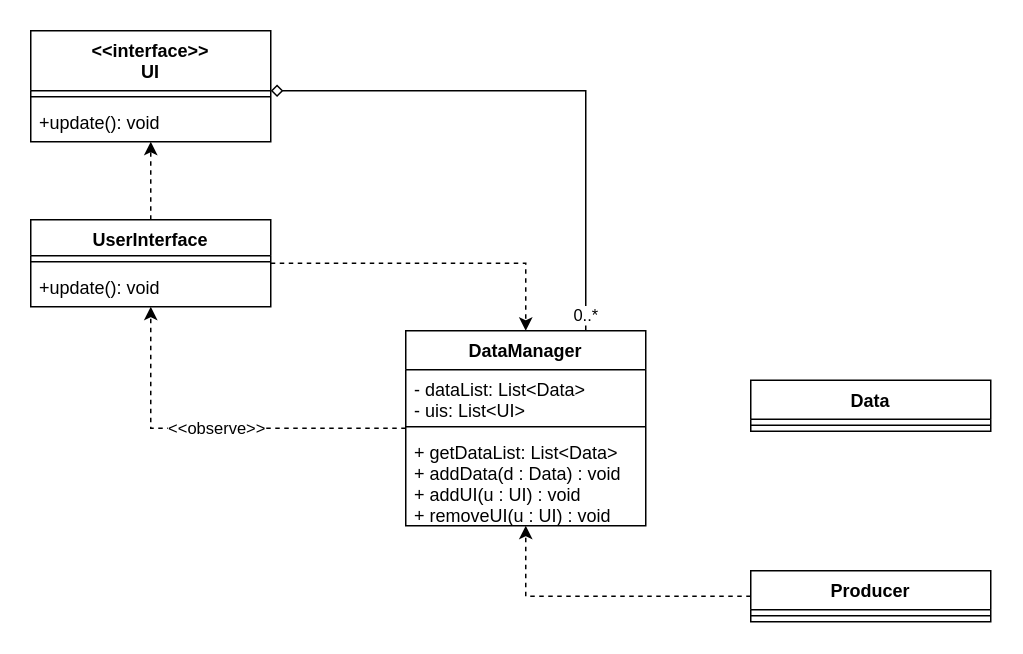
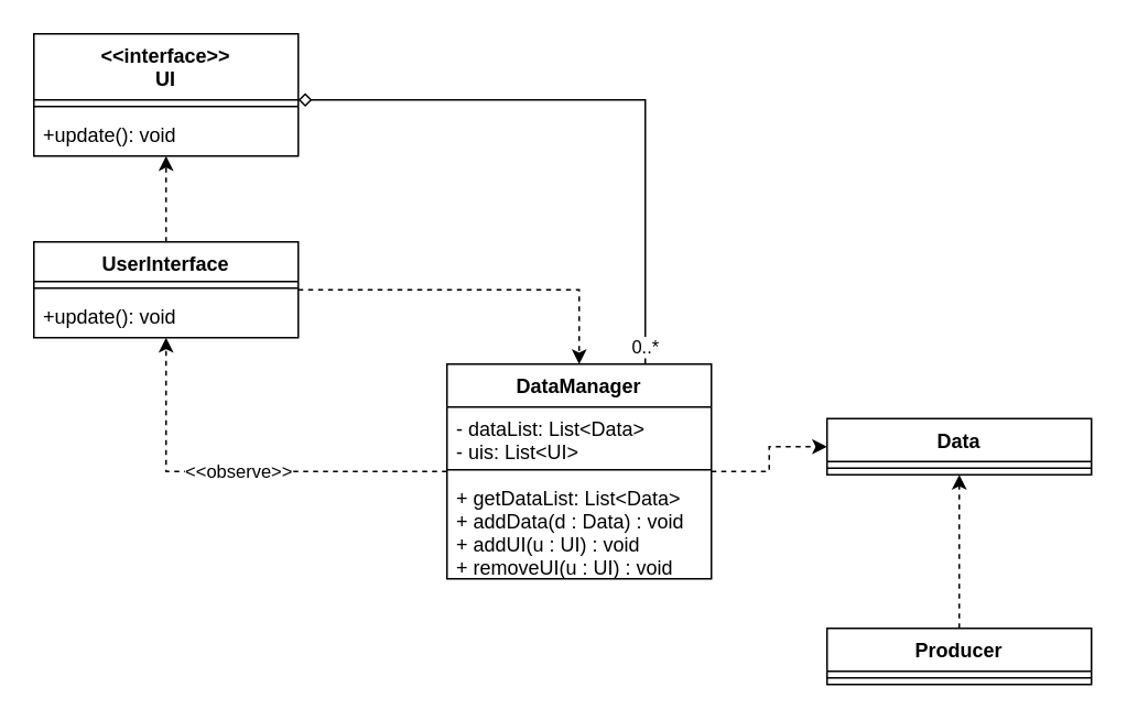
+ <mxCell id="5" style="edgeStyle=orthogonalEdgeStyle;rounded=0;orthogonalLoop=1;jettySize=auto;html=1;dashed=1;" edge="1" parent="1" source="8" target="12"><mxGeometry relative="1" as="geometry" /></mxCell>
+ <mxCell id="19" style="edgeStyle=orthogonalEdgeStyle;rounded=0;orthogonalLoop=1;jettySize=auto;html=1;dashed=1;" edge="1" parent="1" source="21" target="12"><mxGeometry relative="1" as="geometry" /></mxCell>
- <mxCell id="20" style="edgeStyle=orthogonalEdgeStyle;rounded=0;orthogonalLoop=1;jettySize=auto;html=1;dashed=1;" edge="1" parent="1" source="21" target="8"><mxGeometry relative="1" as="geometry" /></mxCell>
